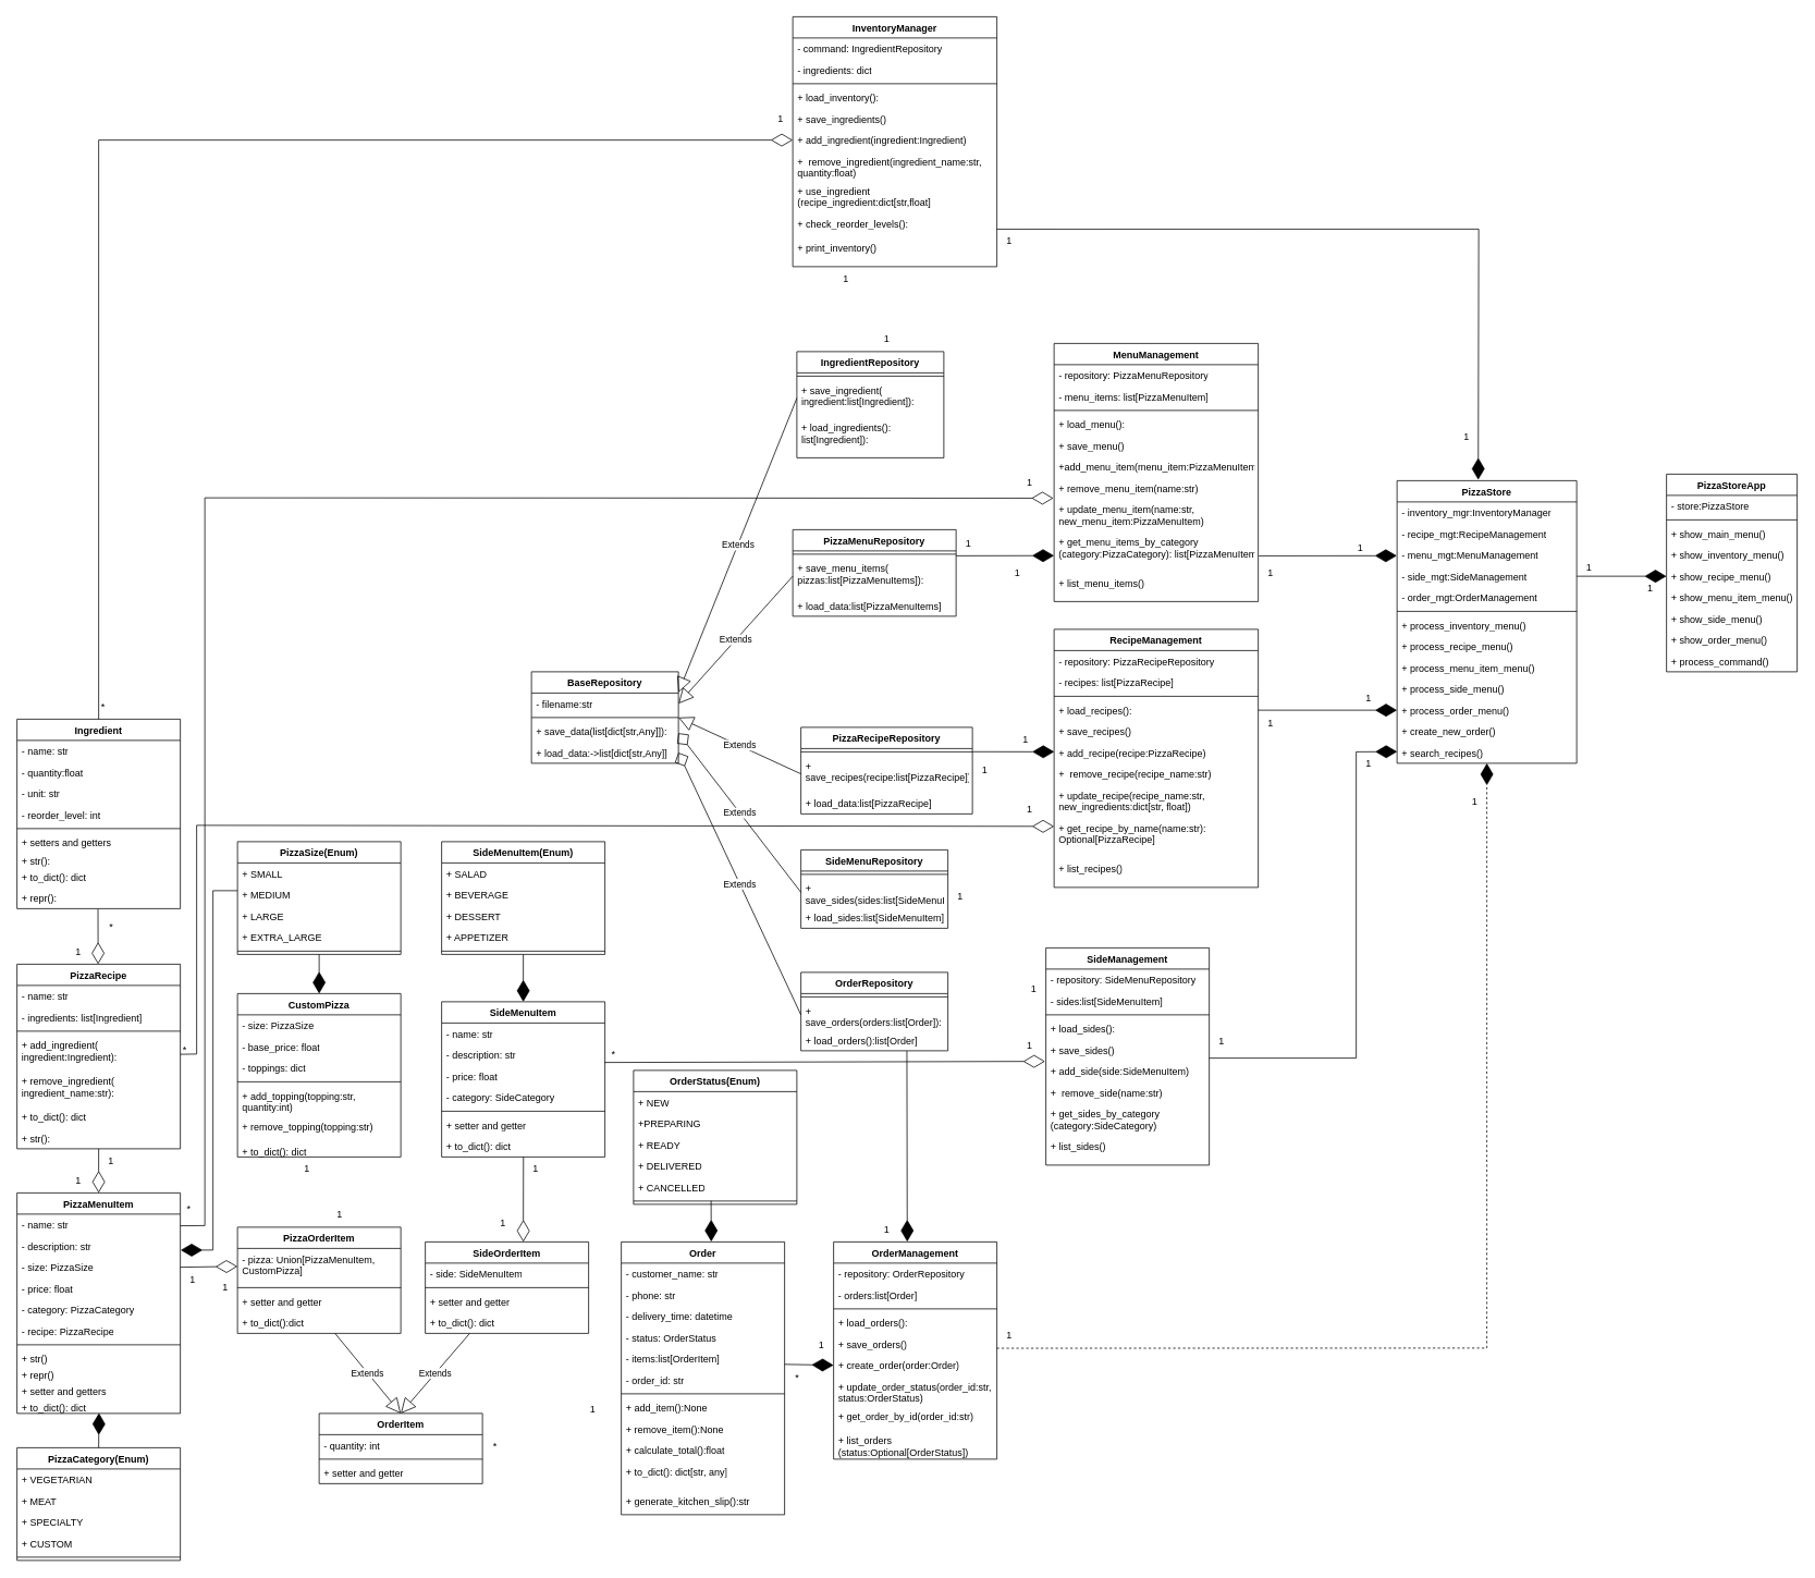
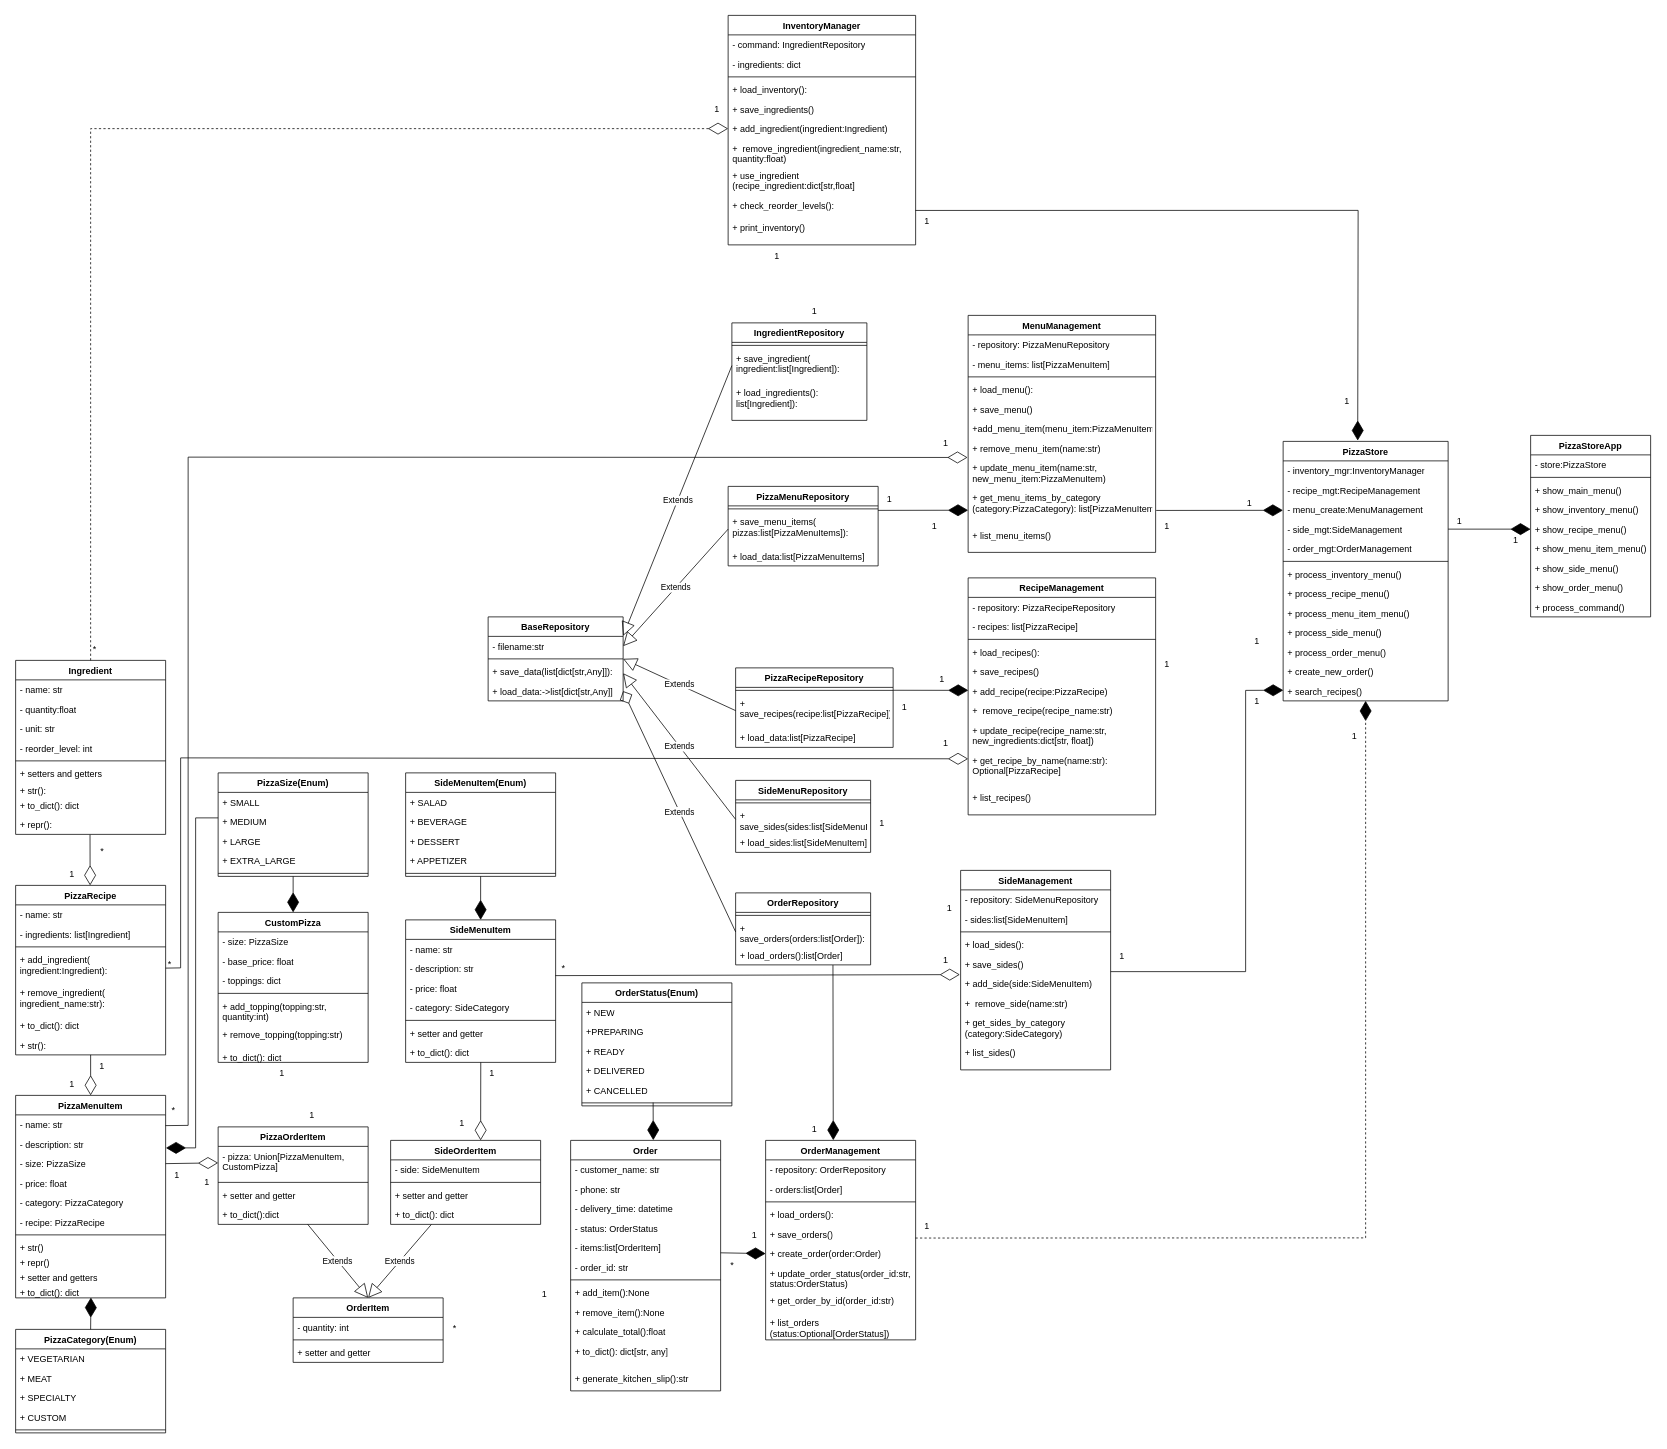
- <mxCell id="263" value="" style="endArrow=diamondThin;endFill=0;endSize=24;html=1;rounded=0;entryX=0;entryY=0.5;entryDx=0;entryDy=0;exitX=0.5;exitY=0;exitDx=0;exitDy=0;" edge="1" parent="1" source="182" target="74"><mxGeometry width="160" relative="1" as="geometry"><mxPoint x="290" y="642.416" as="sourcePoint" /><mxPoint x="290.13" y="710" as="targetPoint" /><Array as="points"><mxPoint x="120" y="171" /></Array></mxGeometry></mxCell>
+ <mxCell id="263" value="" style="endArrow=diamondThin;endFill=0;endSize=24;html=1;rounded=0;entryX=0;entryY=0.5;entryDx=0;entryDy=0;exitX=0.5;exitY=0;exitDx=0;exitDy=0;dashed=1;" edge="1" parent="1" source="182" target="74"><mxGeometry width="160" relative="1" as="geometry"><mxPoint x="290" y="642.416" as="sourcePoint" /><mxPoint x="290.13" y="710" as="targetPoint" /><Array as="points"><mxPoint x="120" y="171" /></Array></mxGeometry></mxCell>
- <mxCell id="56" value="- menu_mgt:MenuManagement" style="text;strokeColor=none;fillColor=none;align=left;verticalAlign=top;spacingLeft=4;spacingRight=4;overflow=hidden;rotatable=0;points=[[0,0.5],[1,0.5]];portConstraint=eastwest;whiteSpace=wrap;html=1;" parent="53" vertex="1"><mxGeometry y="78" width="220" height="26" as="geometry" /></mxCell>
+ <mxCell id="56" value="- menu_create:MenuManagement" style="text;strokeColor=none;fillColor=none;align=left;verticalAlign=top;spacingLeft=4;spacingRight=4;overflow=hidden;rotatable=0;points=[[0,0.5],[1,0.5]];portConstraint=eastwest;whiteSpace=wrap;html=1;" parent="53" vertex="1"><mxGeometry y="78" width="220" height="26" as="geometry" /></mxCell>
- <mxCell id="115" value="" style="endArrow=diamondThin;endFill=1;endSize=24;html=1;rounded=0;exitX=1;exitY=0.5;exitDx=0;exitDy=0;entryX=0;entryY=0.5;entryDx=0;entryDy=0;" parent="1" source="46" target="64" edge="1"><mxGeometry width="160" relative="1" as="geometry"><mxPoint x="2080" y="300" as="sourcePoint" /><mxPoint x="1920" y="301" as="targetPoint" /></mxGeometry></mxCell>
- <mxCell id="28" value="Extends" style="endArrow=diamond;endSize=16;endFill=0;html=1;rounded=0;exitX=0;exitY=0.5;exitDx=0;exitDy=0;entryX=1;entryY=0.582;entryDx=0;entryDy=0;entryPerimeter=0;" parent="1" source="21" target="5" edge="1"><mxGeometry width="160" relative="1" as="geometry"><mxPoint x="920" y="1029" as="sourcePoint" /><mxPoint x="770" y="883" as="targetPoint" /></mxGeometry></mxCell>
+ <mxCell id="28" value="Extends" style="endArrow=block;endSize=16;endFill=0;html=1;rounded=0;exitX=0;exitY=0.5;exitDx=0;exitDy=0;entryX=1;entryY=0.582;entryDx=0;entryDy=0;entryPerimeter=0;" parent="1" source="21" target="5" edge="1"><mxGeometry width="160" relative="1" as="geometry"><mxPoint x="920" y="1029" as="sourcePoint" /><mxPoint x="770" y="883" as="targetPoint" /></mxGeometry></mxCell>
